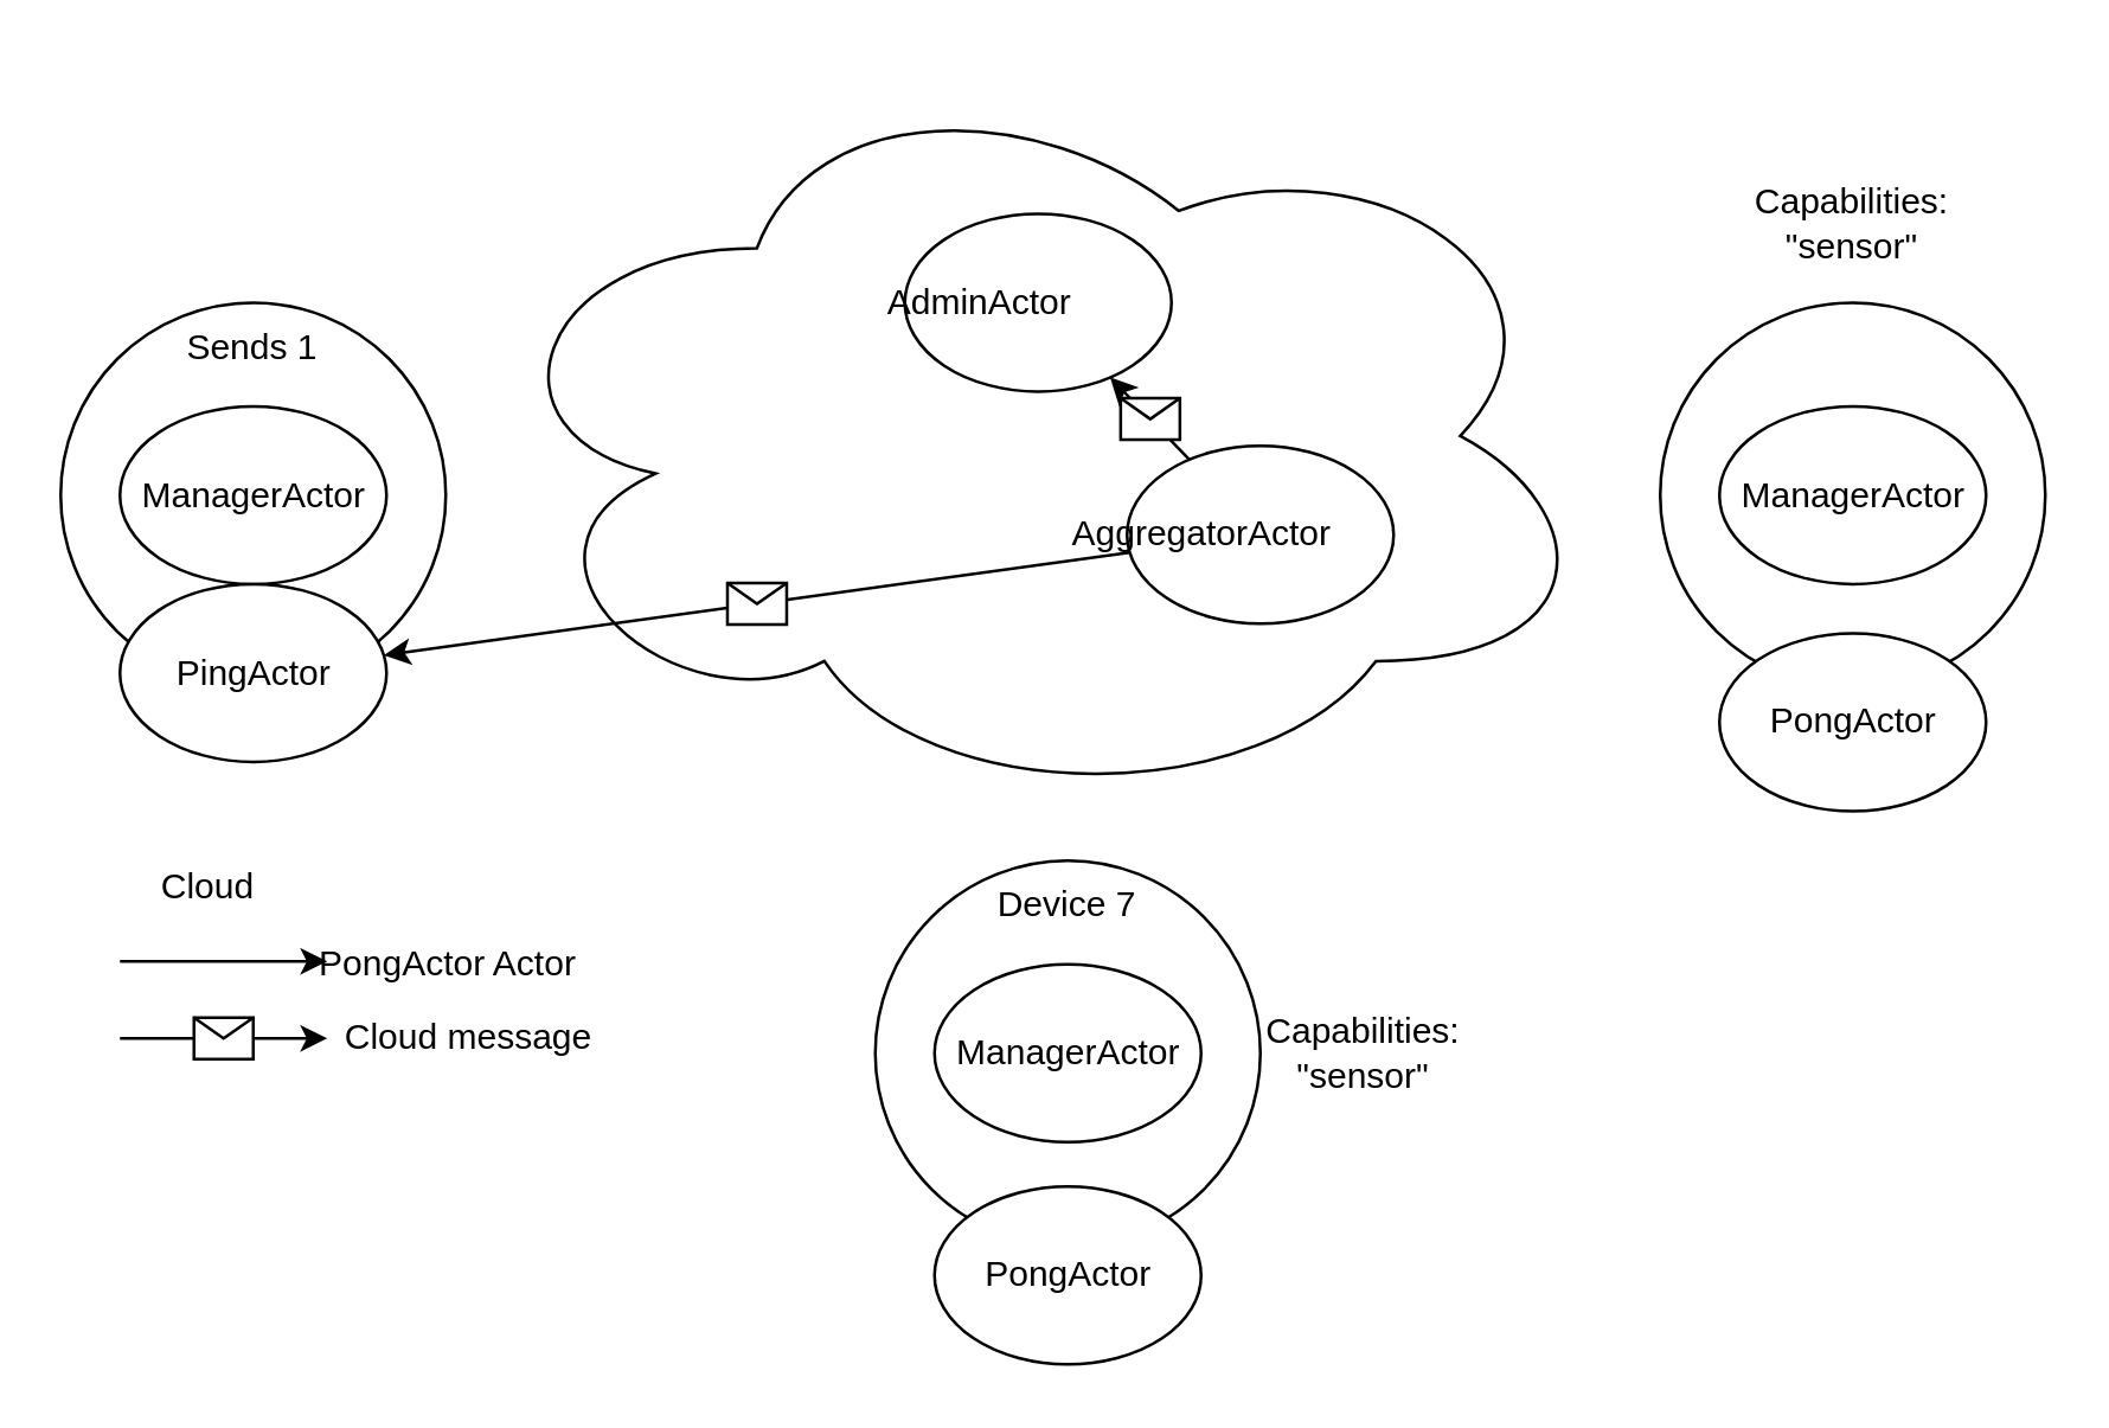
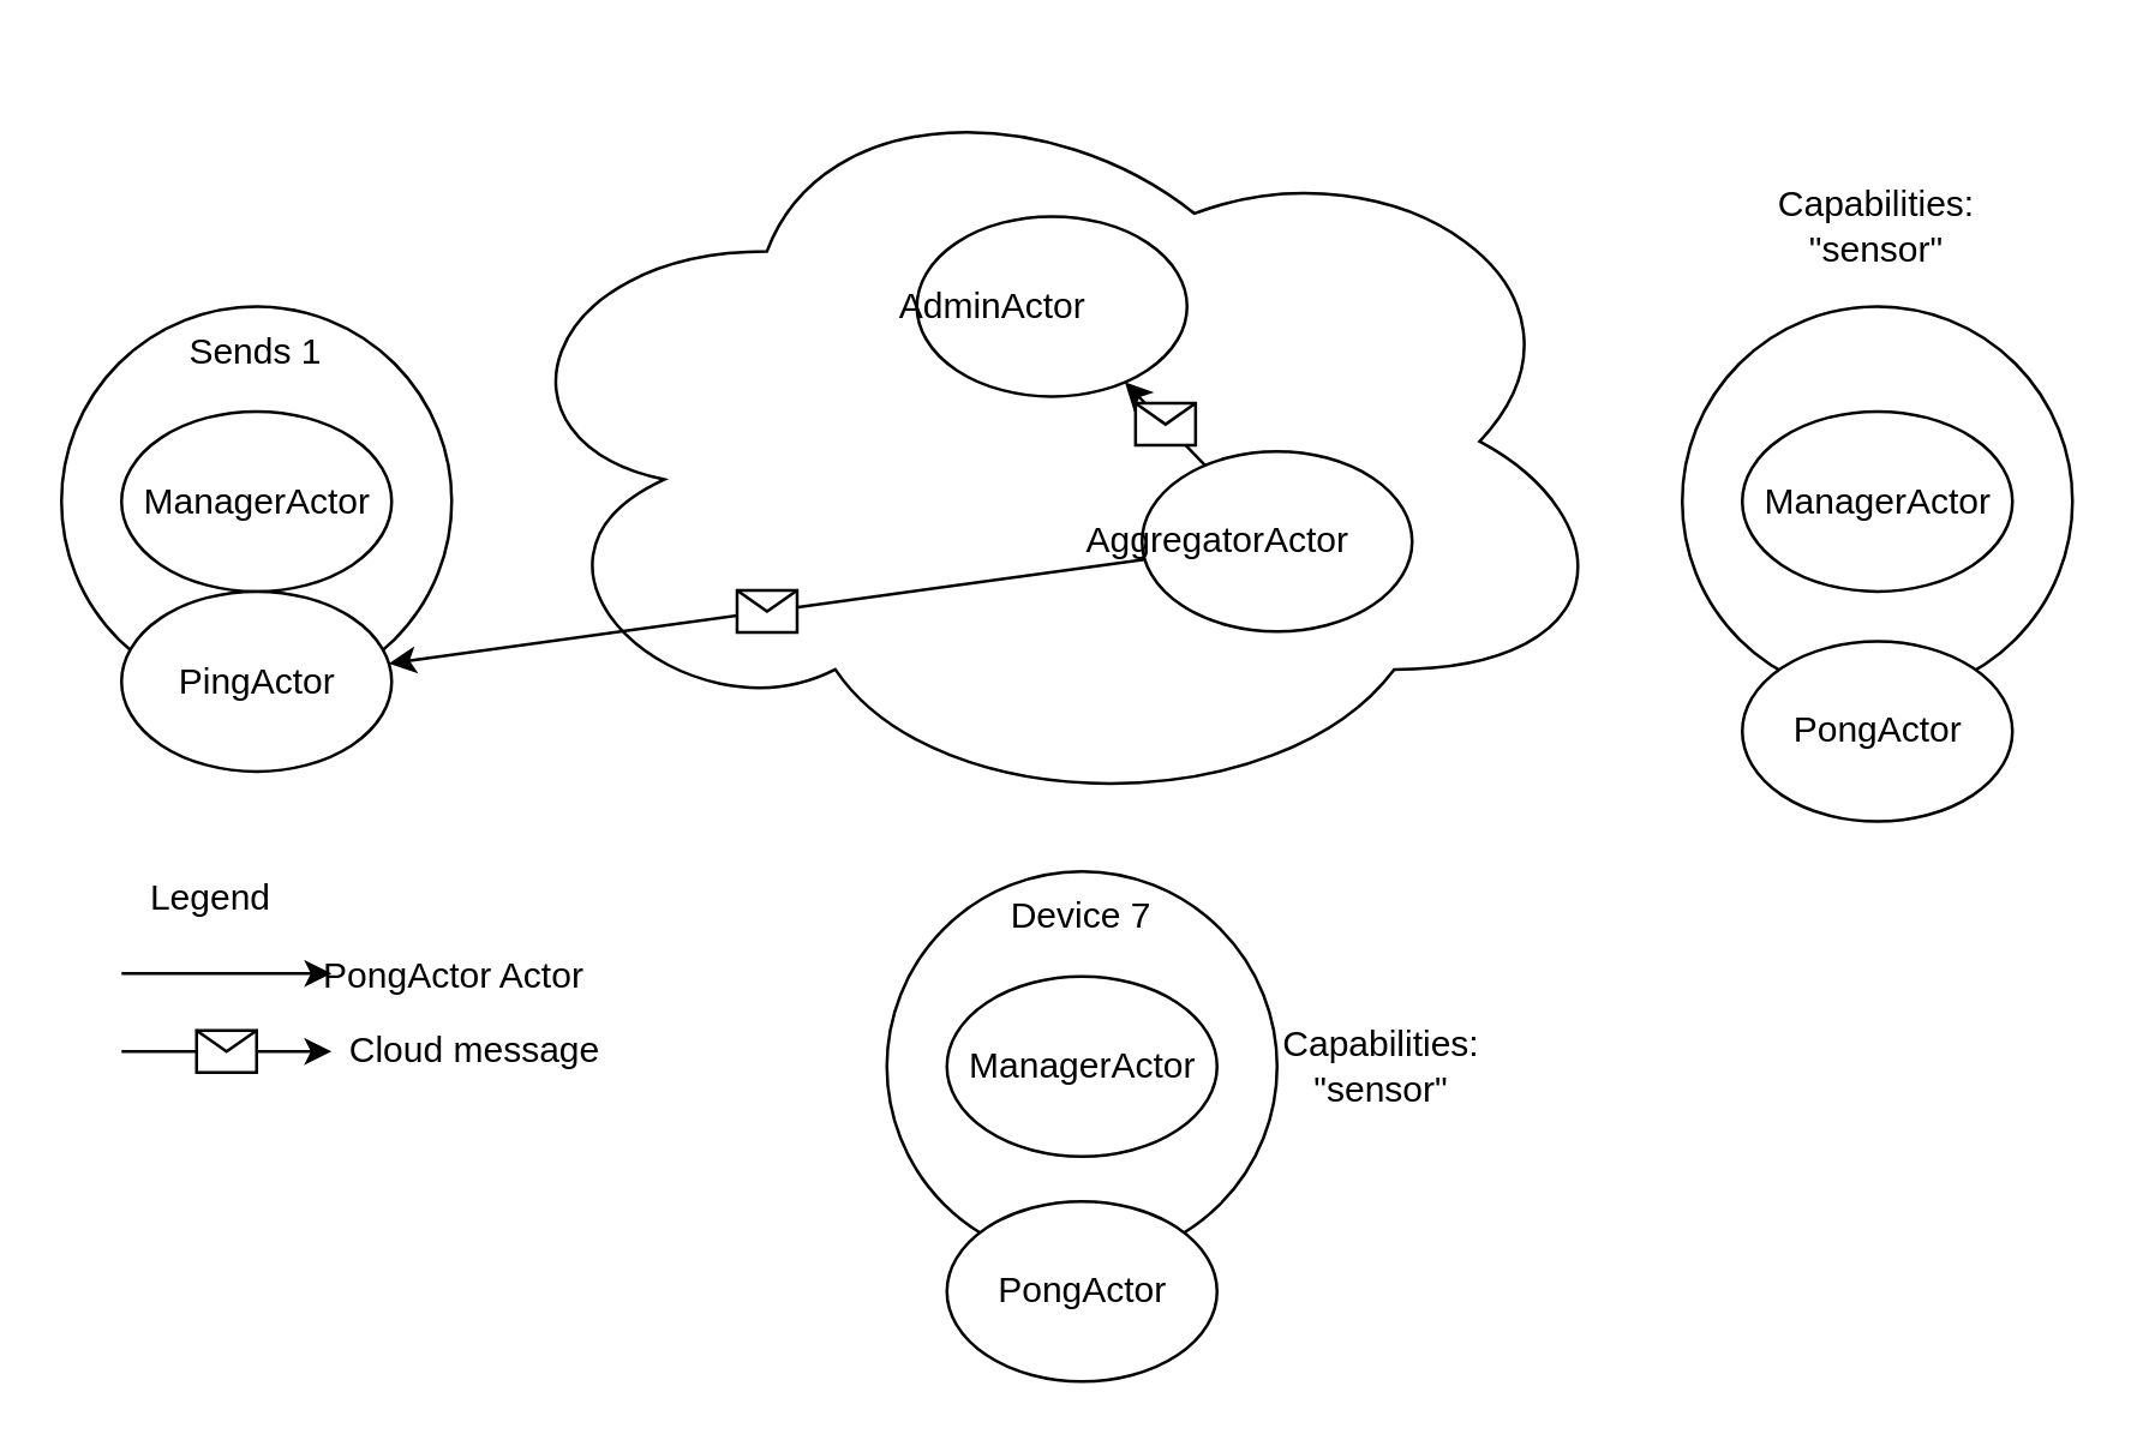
- <mxCell id="42" value="Cloud" style="text;html=1;strokeColor=none;fillColor=none;align=center;verticalAlign=middle;whiteSpace=wrap;rounded=0;" vertex="1" parent="1"><mxGeometry x="40" y="284" width="60" height="30" as="geometry" /></mxCell>
+ <mxCell id="42" value="Legend" style="text;html=1;strokeColor=none;fillColor=none;align=center;verticalAlign=middle;whiteSpace=wrap;rounded=0;" vertex="1" parent="1"><mxGeometry x="40" y="284" width="60" height="30" as="geometry" /></mxCell>
